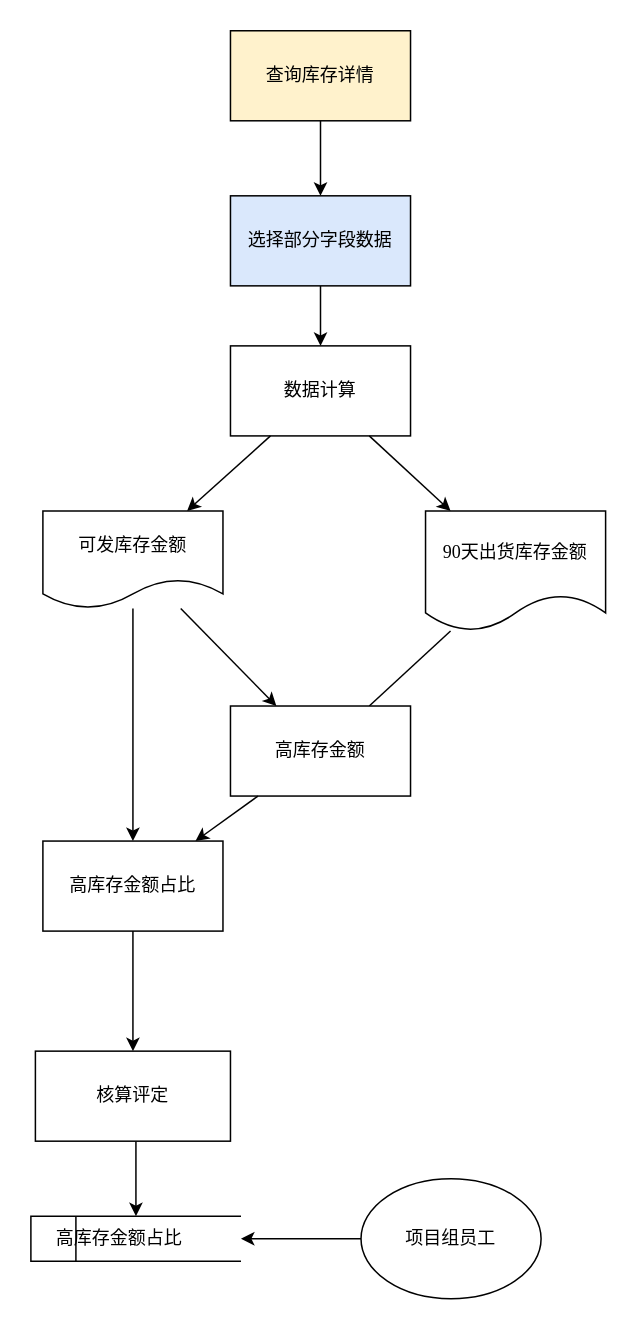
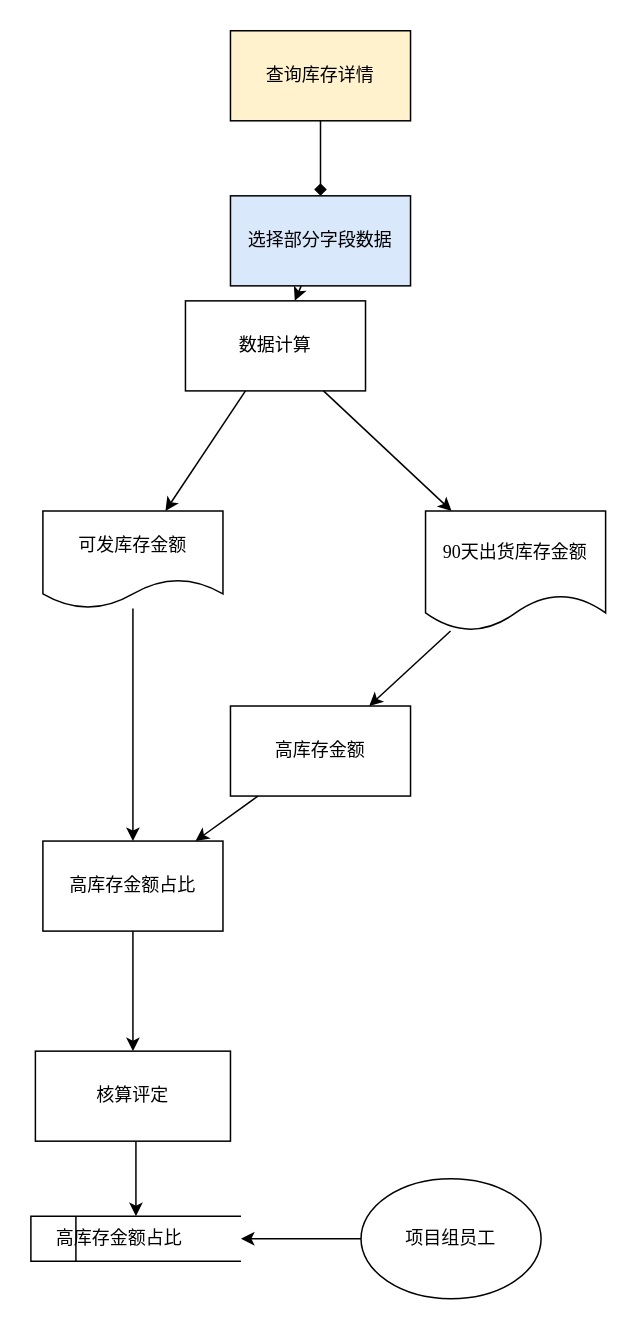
- <mxCell id="2" value="" style="edgeStyle=none;rounded=0;orthogonalLoop=1;jettySize=auto;html=1;fontFamily=宋体;" edge="1" parent="1" source="3" target="5"><mxGeometry relative="1" as="geometry" /></mxCell>
+ <mxCell id="2" value="" style="edgeStyle=none;rounded=0;orthogonalLoop=1;jettySize=auto;html=1;fontFamily=宋体;endArrow=diamond;" edge="1" parent="1" source="3" target="5"><mxGeometry relative="1" as="geometry" /></mxCell>
- <mxCell id="6" value="数据计算" style="whiteSpace=wrap;html=1;fontFamily=宋体;" vertex="1" parent="1"><mxGeometry x="153" y="230" width="120" height="60" as="geometry" /></mxCell>
+ <mxCell id="6" value="数据计算" style="whiteSpace=wrap;html=1;fontFamily=宋体;" vertex="1" parent="1"><mxGeometry x="123" y="200" width="120" height="60" as="geometry" /></mxCell>
- <mxCell id="11" value="" style="endArrow=classic;html=1;rounded=0;fontFamily=宋体;" edge="1" parent="1" source="7" target="13"><mxGeometry width="50" height="50" relative="1" as="geometry"><mxPoint x="121.75" y="360" as="sourcePoint" /><mxPoint x="213" y="560" as="targetPoint" /></mxGeometry></mxCell>
- <mxCell id="12" value="" style="endArrow=none;html=1;rounded=0;fontFamily=宋体;" edge="1" parent="1" source="8" target="13"><mxGeometry width="50" height="50" relative="1" as="geometry"><mxPoint x="125.778" y="430" as="sourcePoint" /><mxPoint x="213" y="550" as="targetPoint" /></mxGeometry></mxCell>
+ <mxCell id="12" value="" style="endArrow=classic;html=1;rounded=0;fontFamily=宋体;" edge="1" parent="1" source="8" target="13"><mxGeometry width="50" height="50" relative="1" as="geometry"><mxPoint x="125.778" y="430" as="sourcePoint" /><mxPoint x="213" y="550" as="targetPoint" /></mxGeometry></mxCell>
